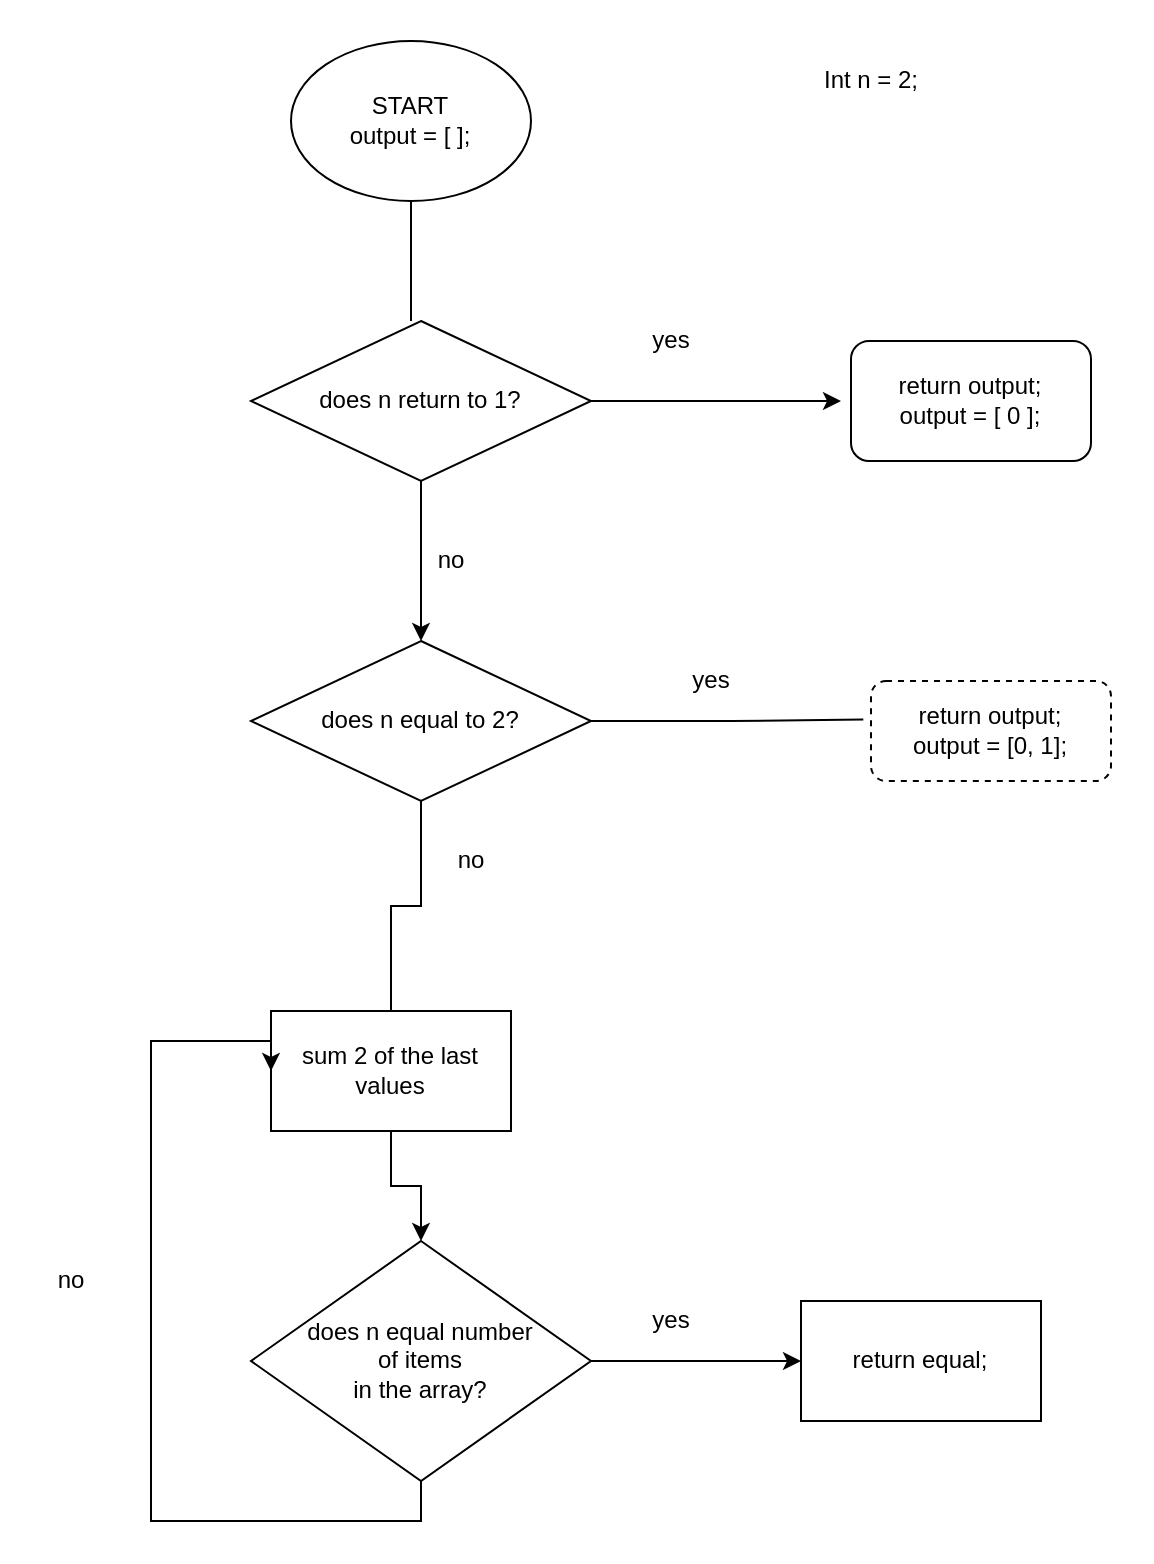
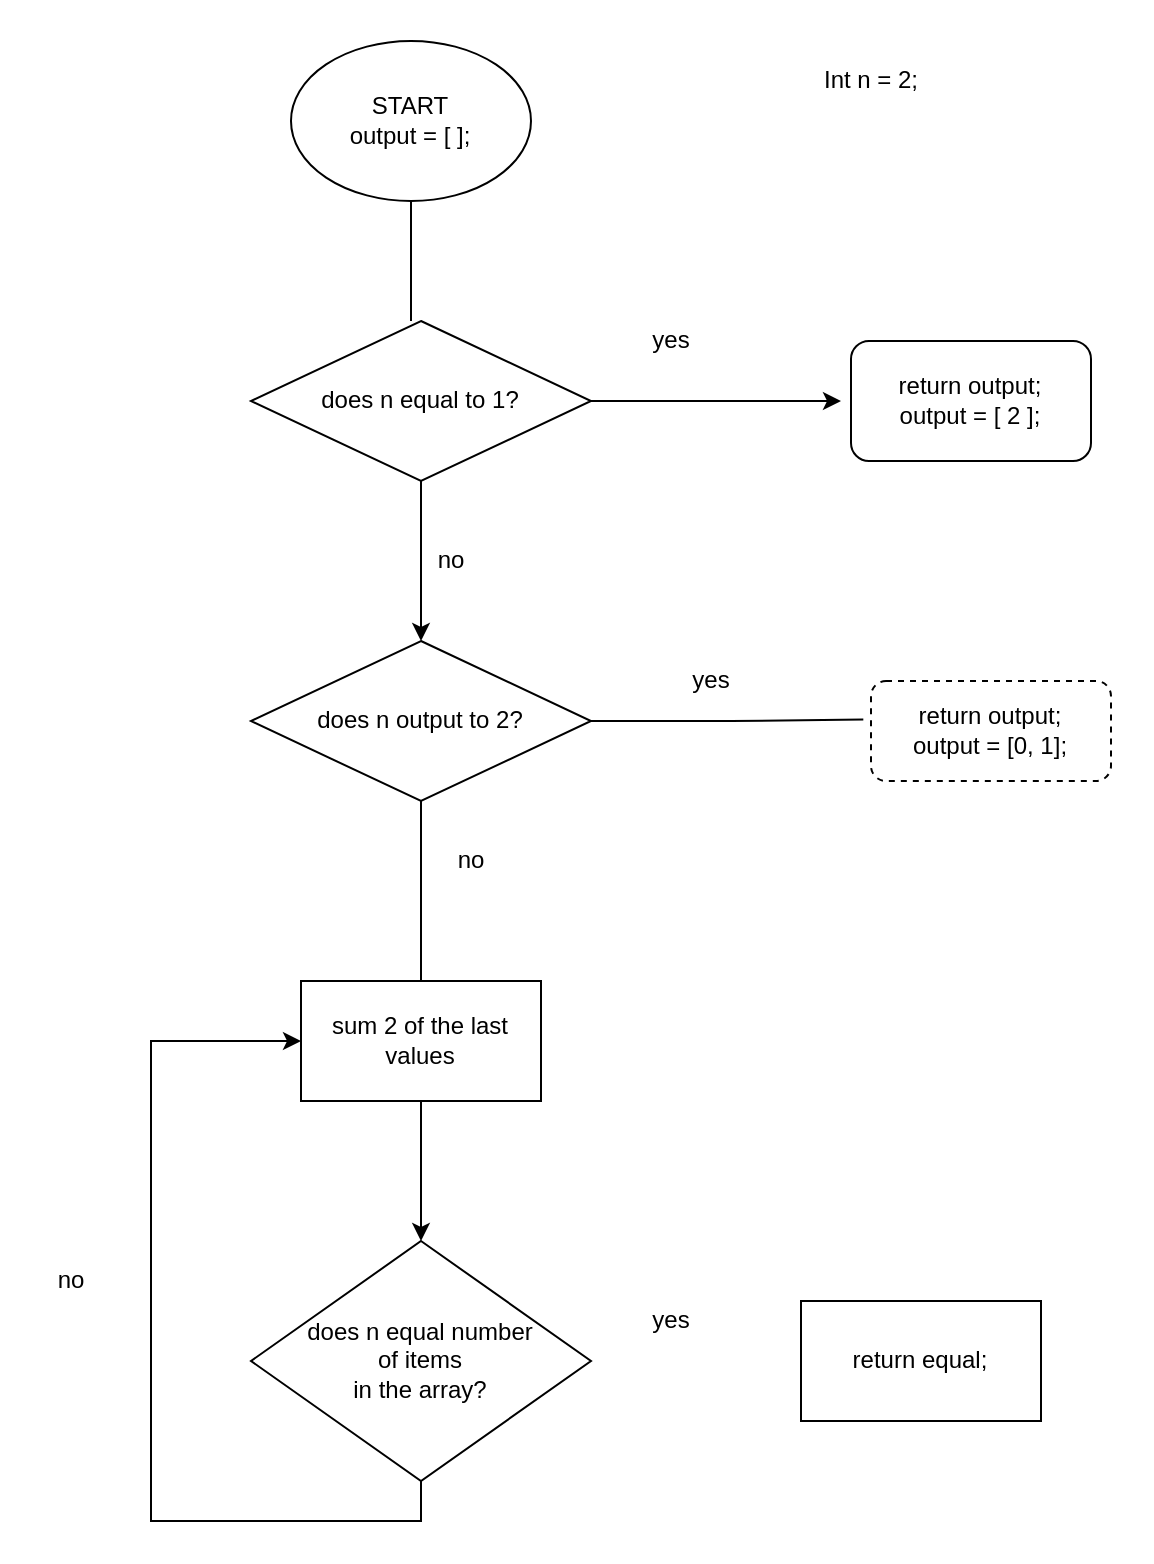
- <mxCell id="5" value="does n return to 1?" style="rhombus;whiteSpace=wrap;html=1;" vertex="1" parent="1"><mxGeometry x="125" y="160" width="170" height="80" as="geometry" /></mxCell>
+ <mxCell id="5" value="does n equal to 1?" style="rhombus;whiteSpace=wrap;html=1;" vertex="1" parent="1"><mxGeometry x="125" y="160" width="170" height="80" as="geometry" /></mxCell>
- <mxCell id="11" value="&lt;span&gt;return output;&lt;/span&gt;&lt;br&gt;&lt;span&gt;output = [ 0 ];&lt;/span&gt;" style="rounded=1;whiteSpace=wrap;html=1;" vertex="1" parent="1"><mxGeometry x="425" y="170" width="120" height="60" as="geometry" /></mxCell>
+ <mxCell id="11" value="&lt;span&gt;return output;&lt;/span&gt;&lt;br&gt;&lt;span&gt;output = [ 2 ];&lt;/span&gt;" style="rounded=1;whiteSpace=wrap;html=1;" vertex="1" parent="1"><mxGeometry x="425" y="170" width="120" height="60" as="geometry" /></mxCell>
- <mxCell id="10" value="does n equal to 2?" style="rhombus;whiteSpace=wrap;html=1;" vertex="1" parent="1"><mxGeometry x="125" y="320" width="170" height="80" as="geometry" /></mxCell>
+ <mxCell id="10" value="does n output to 2?" style="rhombus;whiteSpace=wrap;html=1;" vertex="1" parent="1"><mxGeometry x="125" y="320" width="170" height="80" as="geometry" /></mxCell>
- <mxCell id="18" value="sum 2 of the last values" style="whiteSpace=wrap;html=1;" vertex="1" parent="1"><mxGeometry x="135" y="505" width="120" height="60" as="geometry" /></mxCell>
+ <mxCell id="18" value="sum 2 of the last values" style="whiteSpace=wrap;html=1;" vertex="1" parent="1"><mxGeometry x="150" y="490" width="120" height="60" as="geometry" /></mxCell>
- <mxCell id="19" value="" style="edgeStyle=orthogonalEdgeStyle;rounded=0;orthogonalLoop=1;jettySize=auto;html=1;" edge="1" parent="1" source="21" target="22"><mxGeometry relative="1" as="geometry" /></mxCell>
